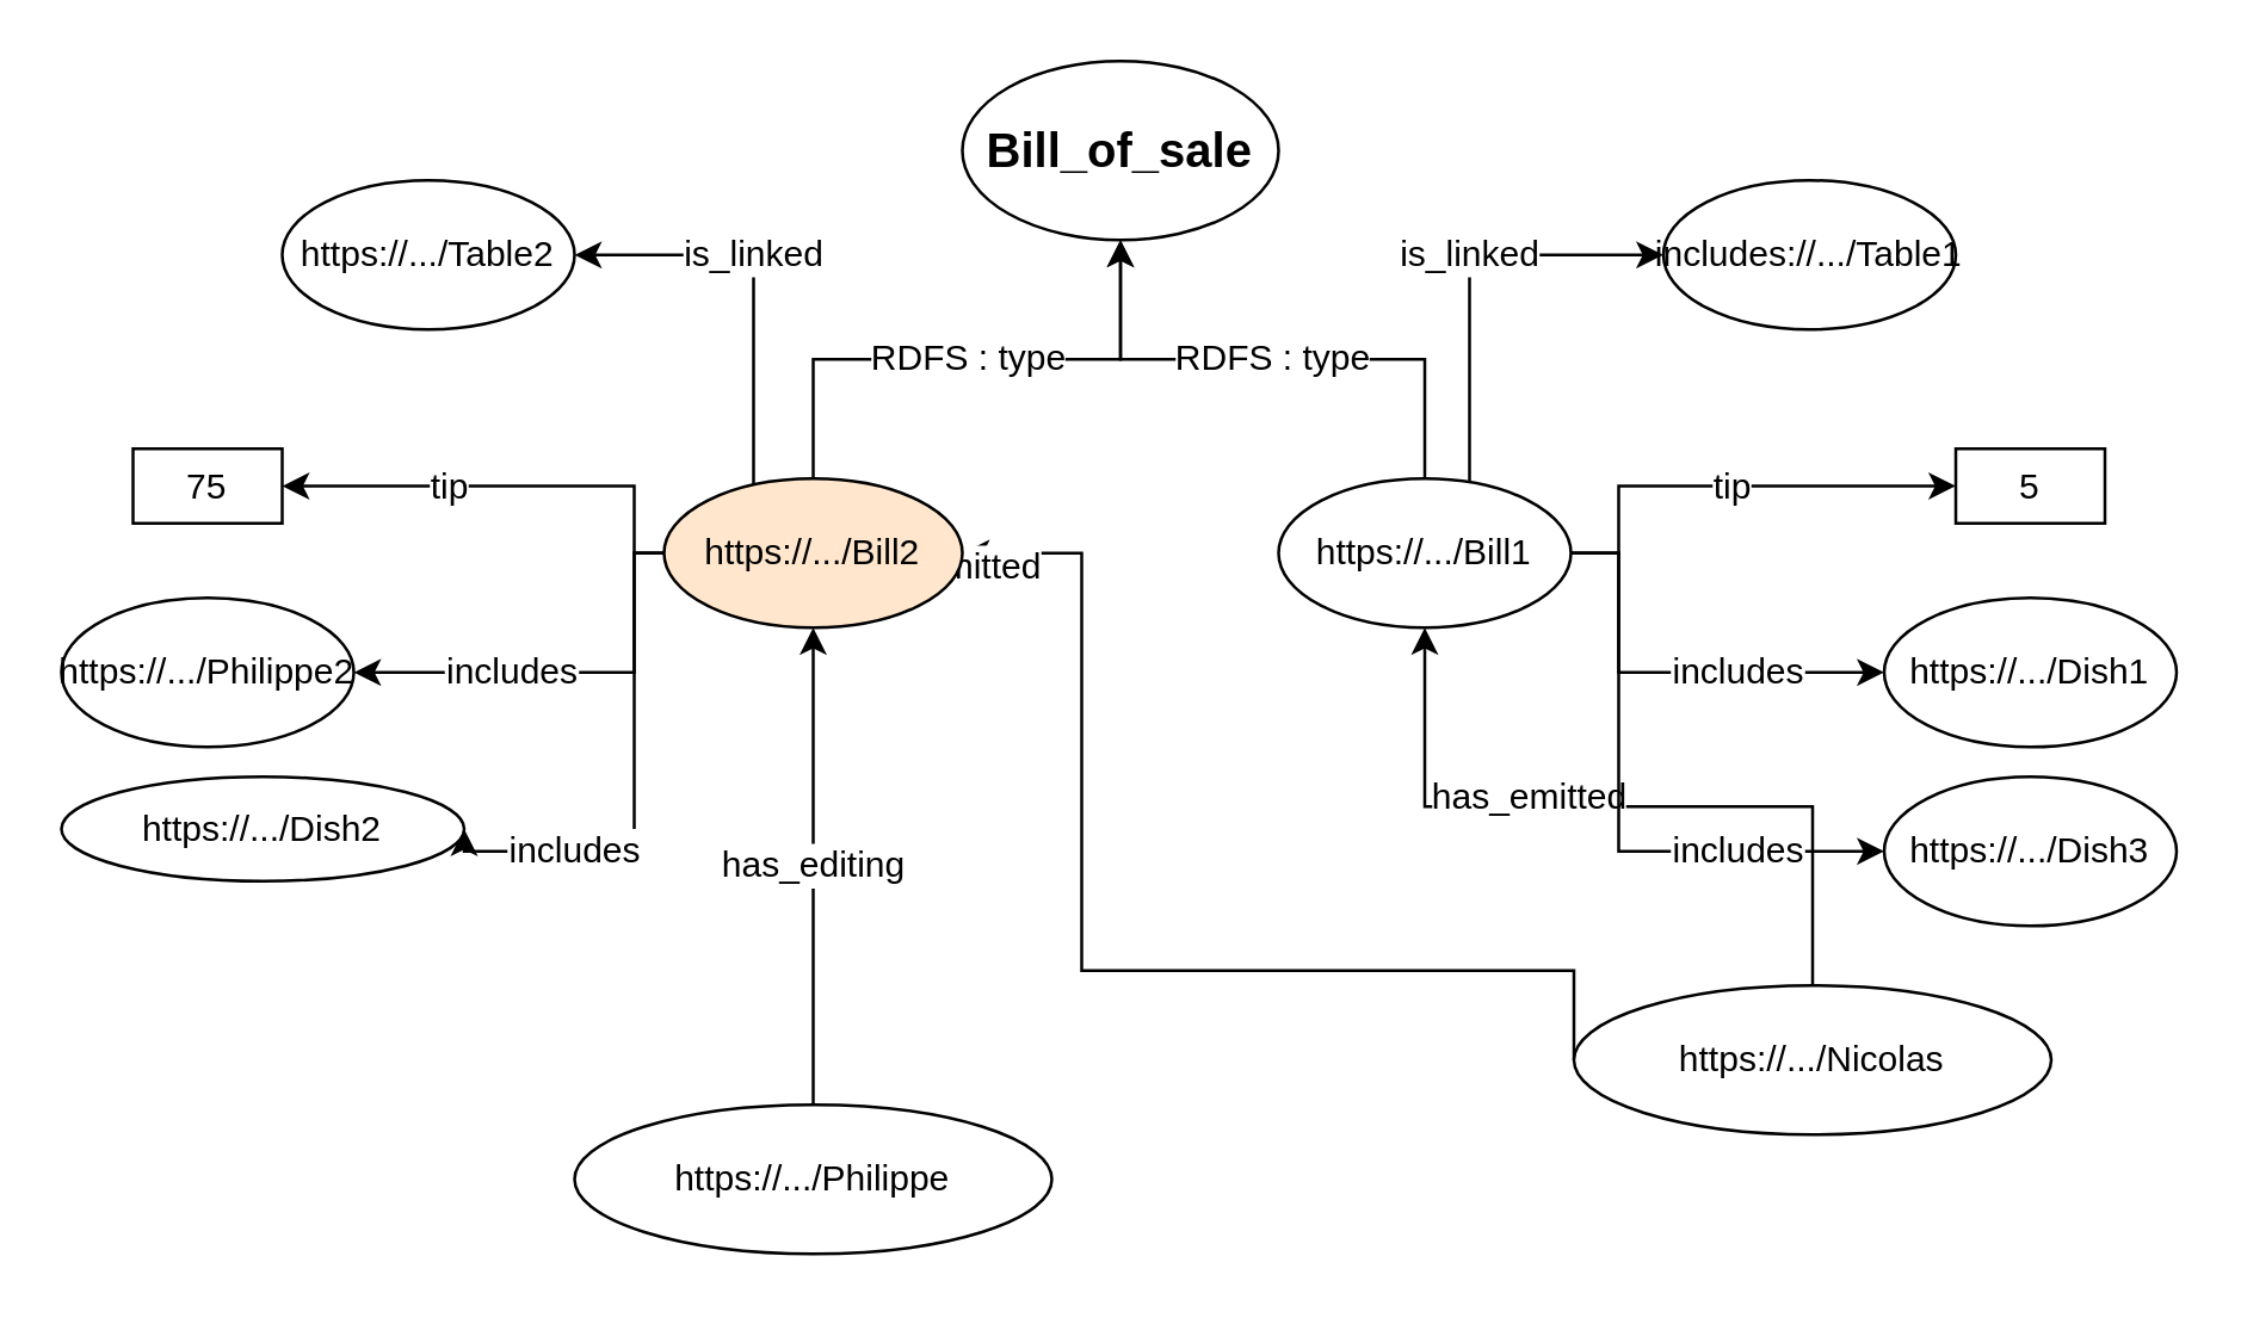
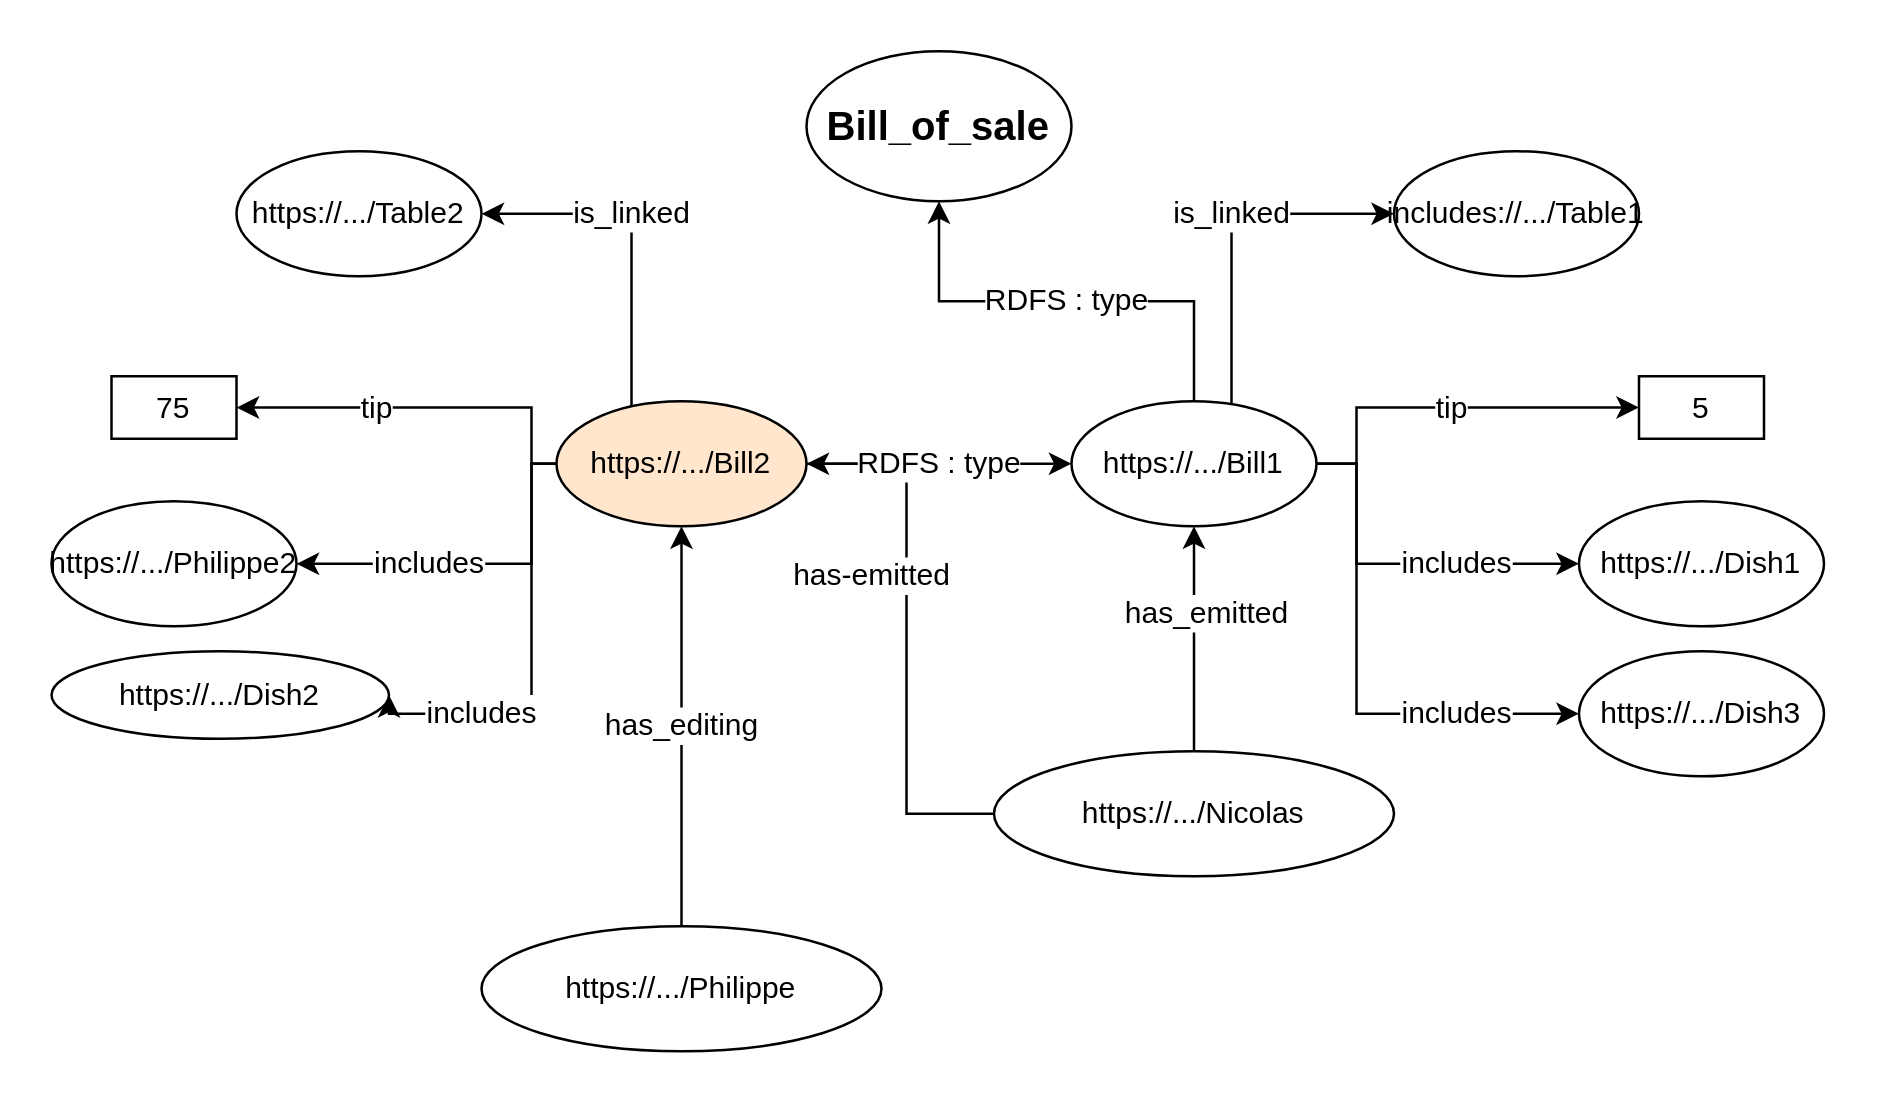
- <mxCell id="7" value="RDFS : type" style="edgeStyle=orthogonalEdgeStyle;rounded=0;orthogonalLoop=1;jettySize=auto;html=1;entryX=0.5;entryY=1;entryDx=0;entryDy=0;fontSize=12;" edge="1" parent="1" source="12" target="20"><mxGeometry relative="1" as="geometry" /></mxCell>
+ <mxCell id="7" value="RDFS : type" style="edgeStyle=orthogonalEdgeStyle;rounded=0;orthogonalLoop=1;jettySize=auto;html=1;fontSize=12;" edge="1" parent="1" source="12" target="18"><mxGeometry relative="1" as="geometry" /></mxCell>
- <mxCell id="19" value="https://.../Nicolas" style="ellipse;whiteSpace=wrap;html=1;" vertex="1" parent="1"><mxGeometry x="527" y="330" width="160" height="50" as="geometry" /></mxCell>
+ <mxCell id="19" value="https://.../Nicolas" style="ellipse;whiteSpace=wrap;html=1;" vertex="1" parent="1"><mxGeometry x="397" y="300" width="160" height="50" as="geometry" /></mxCell>
